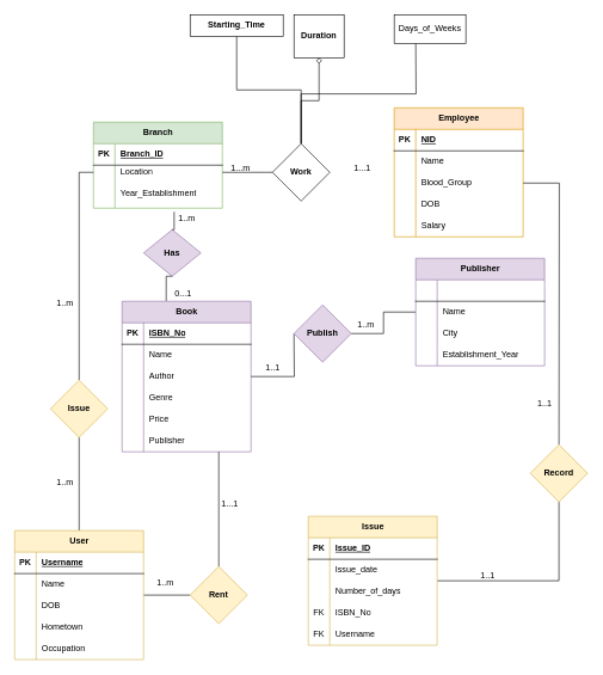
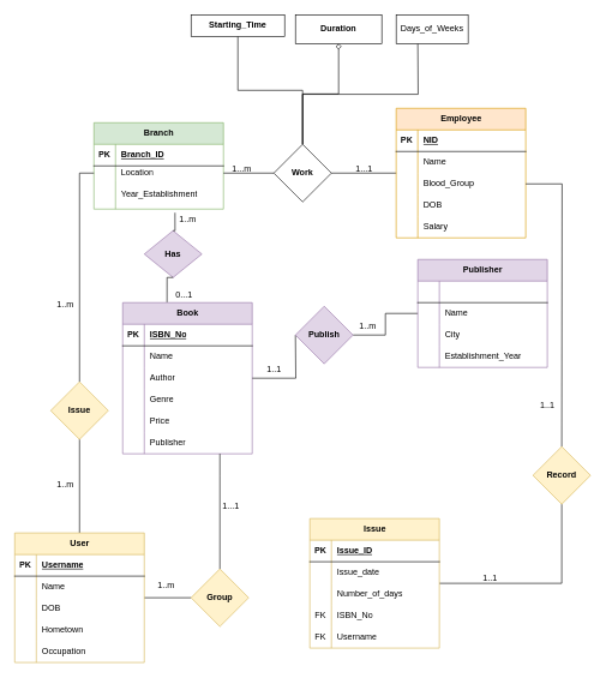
- <mxCell id="35" value="Duration" style="whiteSpace=wrap;html=1;startSize=30;fontStyle=1;" vertex="1" parent="1"><mxGeometry x="410" y="20" width="70" height="60" as="geometry" /></mxCell>
+ <mxCell id="35" value="Duration" style="whiteSpace=wrap;html=1;startSize=30;fontStyle=1;" vertex="1" parent="1"><mxGeometry x="410" y="20" width="120" height="40" as="geometry" /></mxCell>
+ <mxCell id="12" value="" style="edgeStyle=orthogonalEdgeStyle;rounded=0;orthogonalLoop=1;jettySize=auto;html=1;endArrow=none;endFill=0;" edge="1" parent="1" source="13" target="33"><mxGeometry relative="1" as="geometry" /></mxCell>
- <mxCell id="112" value="Rent" style="rhombus;whiteSpace=wrap;html=1;fillColor=#fff2cc;strokeColor=#d6b656;startSize=30;fontStyle=1;" vertex="1" parent="1"><mxGeometry x="265" y="790" width="80" height="80" as="geometry" /></mxCell>
+ <mxCell id="112" value="Group" style="rhombus;whiteSpace=wrap;html=1;fillColor=#fff2cc;strokeColor=#d6b656;startSize=30;fontStyle=1;" vertex="1" parent="1"><mxGeometry x="265" y="790" width="80" height="80" as="geometry" /></mxCell>
